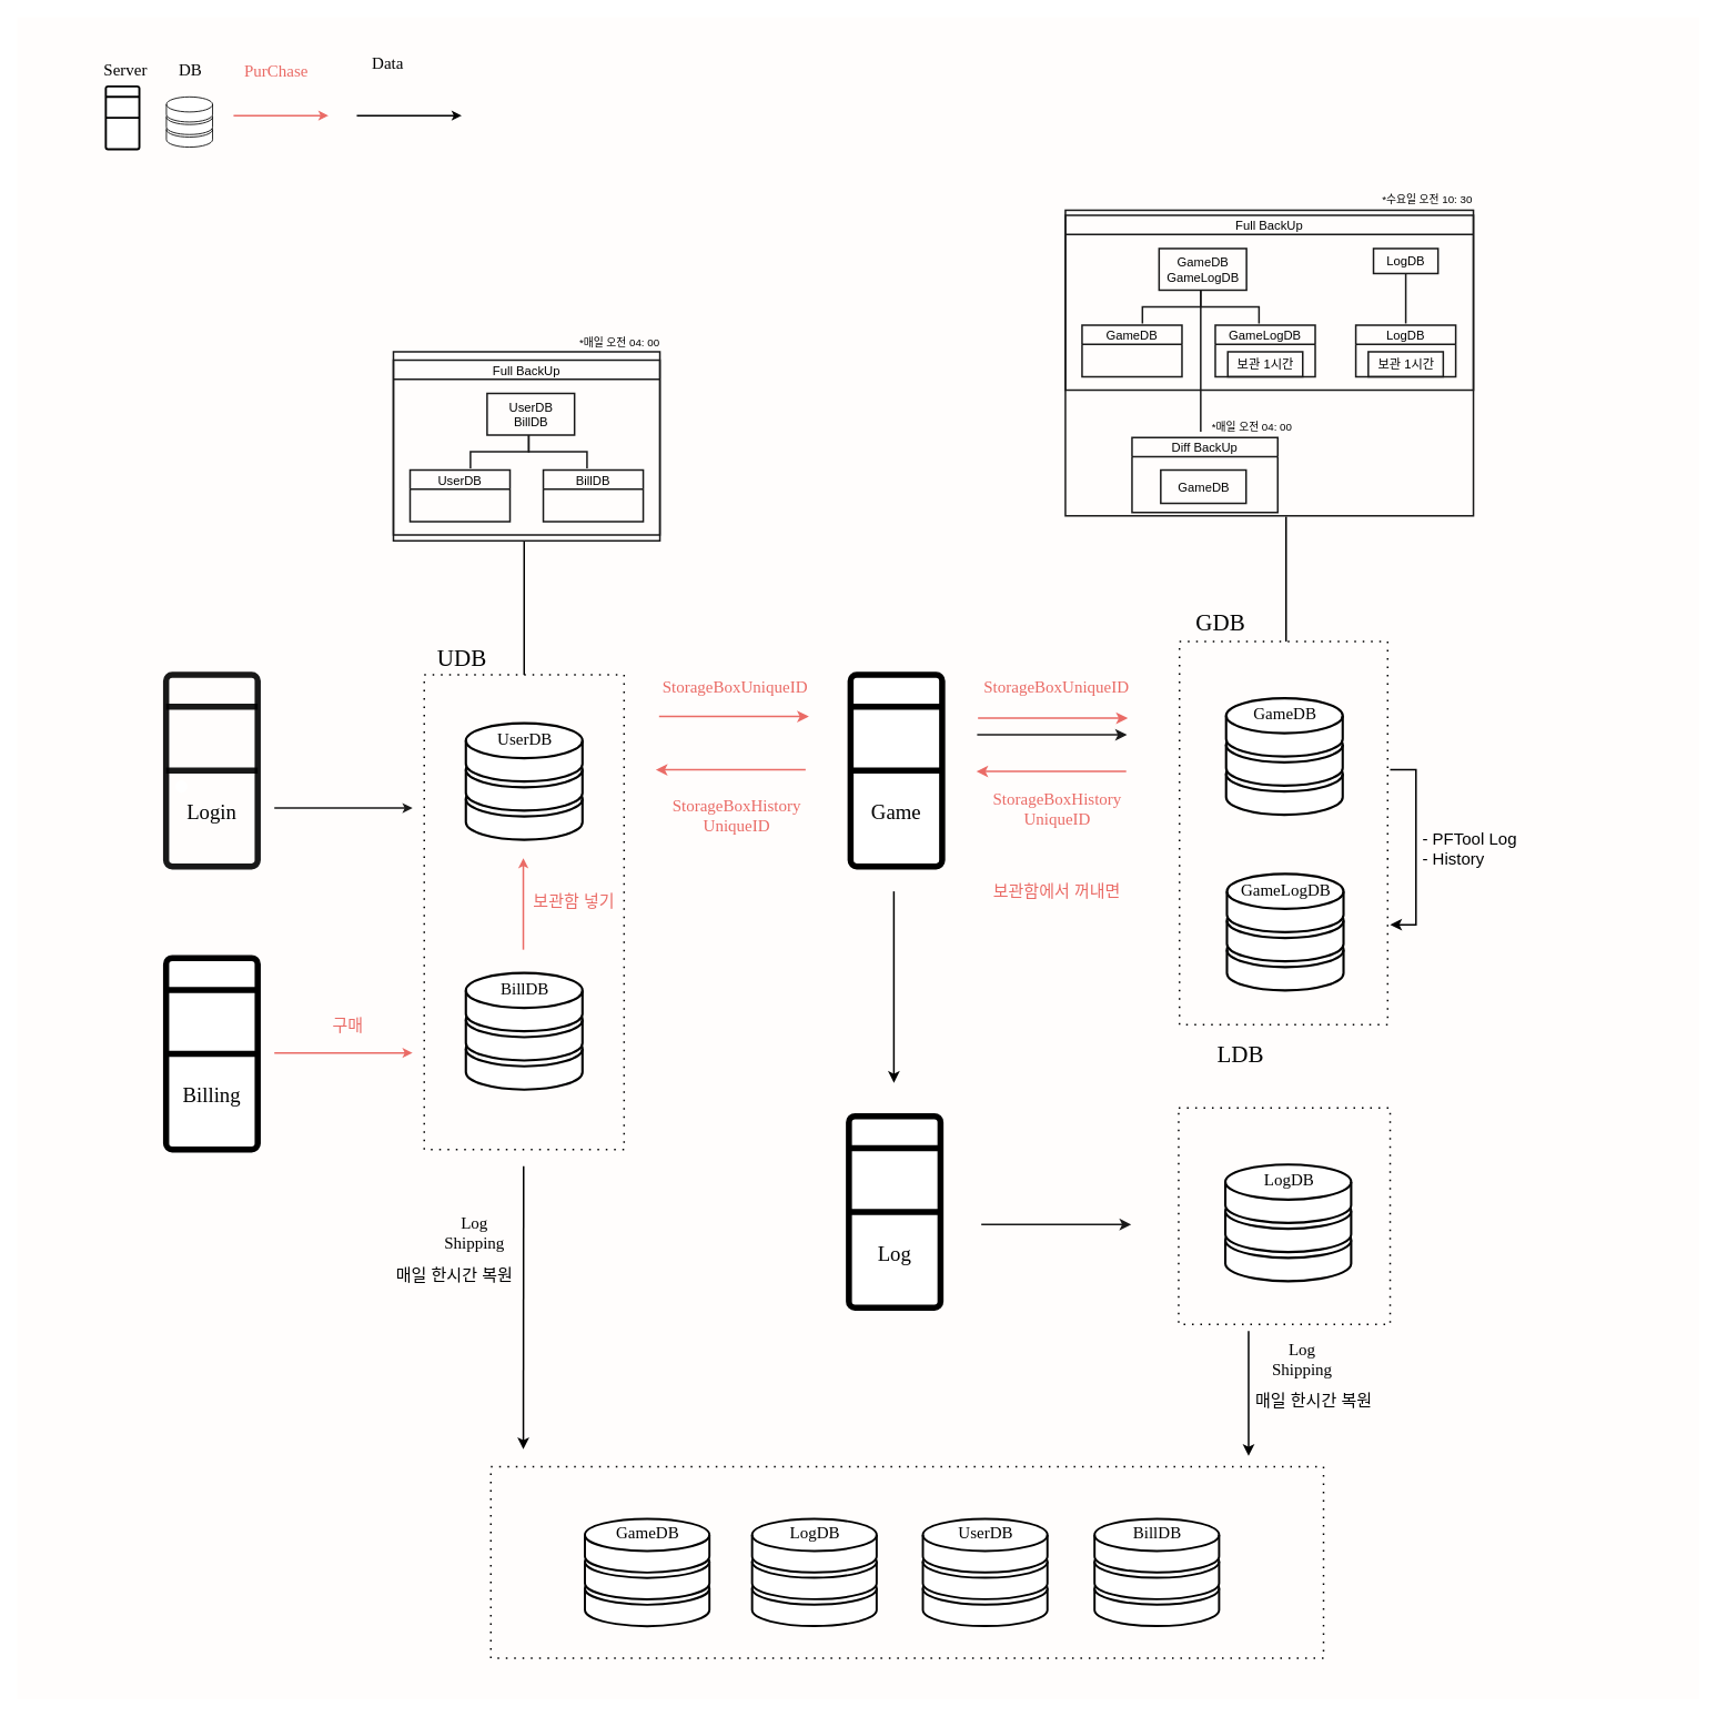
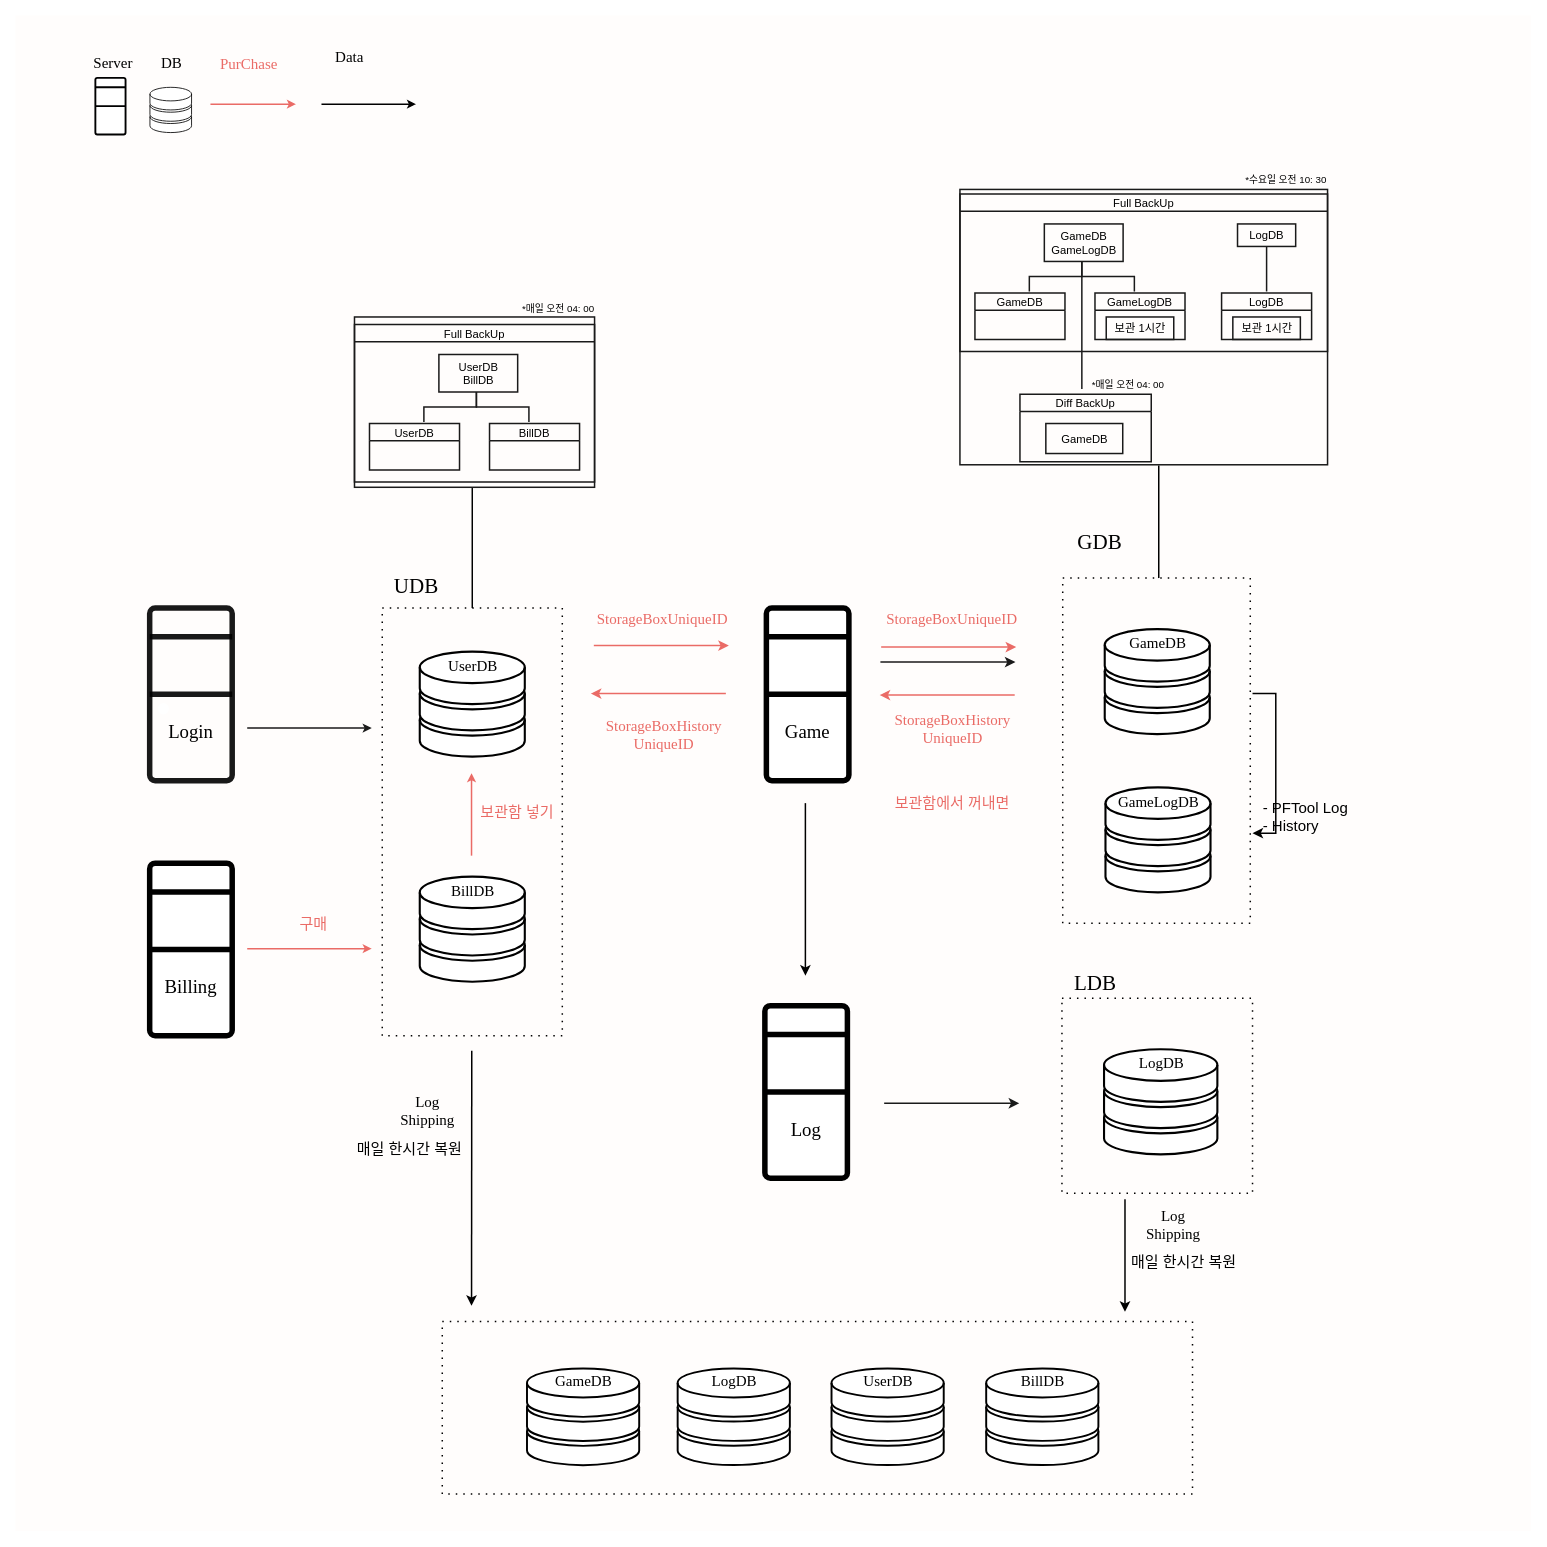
- <mxCell id="19" value="&lt;span style=&quot;font-family: Verdana; font-size: 28px; text-wrap-mode: wrap;&quot;&gt;GDB&lt;/span&gt;" style="text;strokeColor=none;fillColor=none;html=1;fontSize=24;fontStyle=0;verticalAlign=middle;align=center;labelBackgroundColor=none;fontColor=#000000;rounded=0;strokeWidth=2;" parent="1" vertex="1"><mxGeometry x="1415" y="727" width="100" height="40" as="geometry" /></mxCell>
+ <mxCell id="19" value="&lt;span style=&quot;font-family: Verdana; font-size: 28px; text-wrap-mode: wrap;&quot;&gt;GDB&lt;/span&gt;" style="text;strokeColor=none;fillColor=none;html=1;fontSize=24;fontStyle=0;verticalAlign=middle;align=center;labelBackgroundColor=none;fontColor=#000000;rounded=0;strokeWidth=2;" parent="1" vertex="1"><mxGeometry x="1415" y="702" width="100" height="40" as="geometry" /></mxCell>
- <mxCell id="18" value="&lt;span style=&quot;font-family: Verdana; font-size: 28px; text-wrap-mode: wrap;&quot;&gt;UDB&lt;/span&gt;" style="text;strokeColor=none;fillColor=none;html=1;fontSize=24;fontStyle=0;verticalAlign=middle;align=center;labelBackgroundColor=none;fontColor=#000000;rounded=0;strokeWidth=2;" parent="1" vertex="1"><mxGeometry x="504" y="770" width="100" height="40" as="geometry" /></mxCell>
+ <mxCell id="18" value="&lt;span style=&quot;font-family: Verdana; font-size: 28px; text-wrap-mode: wrap;&quot;&gt;UDB&lt;/span&gt;" style="text;strokeColor=none;fillColor=none;html=1;fontSize=24;fontStyle=0;verticalAlign=middle;align=center;labelBackgroundColor=none;fontColor=#000000;rounded=0;strokeWidth=2;" parent="1" vertex="1"><mxGeometry x="504" y="760" width="100" height="40" as="geometry" /></mxCell>
- <mxCell id="36" value="&lt;font style=&quot;&quot;&gt;&lt;span&gt;- PFTool Log&lt;/span&gt;&lt;br style=&quot;padding: 0px; margin: 0px;&quot;&gt;&lt;span&gt;- History&lt;/span&gt;&lt;/font&gt;" style="text;strokeColor=none;fillColor=none;html=1;fontSize=20;fontStyle=0;verticalAlign=middle;align=left;fontFamily=Helvetica;fontColor=#000000;labelBackgroundColor=none;rounded=0;strokeWidth=2;" parent="1" vertex="1"><mxGeometry x="1706" y="962" width="160" height="112" as="geometry" /></mxCell>
+ <mxCell id="36" value="&lt;font style=&quot;&quot;&gt;&lt;span&gt;- PFTool Log&lt;/span&gt;&lt;br style=&quot;padding: 0px; margin: 0px;&quot;&gt;&lt;span&gt;- History&lt;/span&gt;&lt;/font&gt;" style="text;strokeColor=none;fillColor=none;html=1;fontSize=20;fontStyle=0;verticalAlign=middle;align=left;fontFamily=Helvetica;fontColor=#000000;labelBackgroundColor=none;rounded=0;strokeWidth=2;" parent="1" vertex="1"><mxGeometry x="1681" y="1032" width="160" height="112" as="geometry" /></mxCell>
- <mxCell id="98" value="&lt;span style=&quot;font-family: Verdana; font-size: 28px; text-wrap-mode: wrap;&quot;&gt;LDB&lt;/span&gt;" style="text;strokeColor=none;fillColor=none;html=1;fontSize=24;fontStyle=0;verticalAlign=middle;align=center;labelBackgroundColor=none;fontColor=#000000;rounded=0;strokeWidth=2;" vertex="1" parent="1"><mxGeometry x="1435" y="1245" width="107.892" height="40" as="geometry" /></mxCell>
+ <mxCell id="98" value="&lt;span style=&quot;font-family: Verdana; font-size: 28px; text-wrap-mode: wrap;&quot;&gt;LDB&lt;/span&gt;" style="text;strokeColor=none;fillColor=none;html=1;fontSize=24;fontStyle=0;verticalAlign=middle;align=center;labelBackgroundColor=none;fontColor=#000000;rounded=0;strokeWidth=2;" vertex="1" parent="1"><mxGeometry x="1405" y="1290" width="107.892" height="40" as="geometry" /></mxCell>
